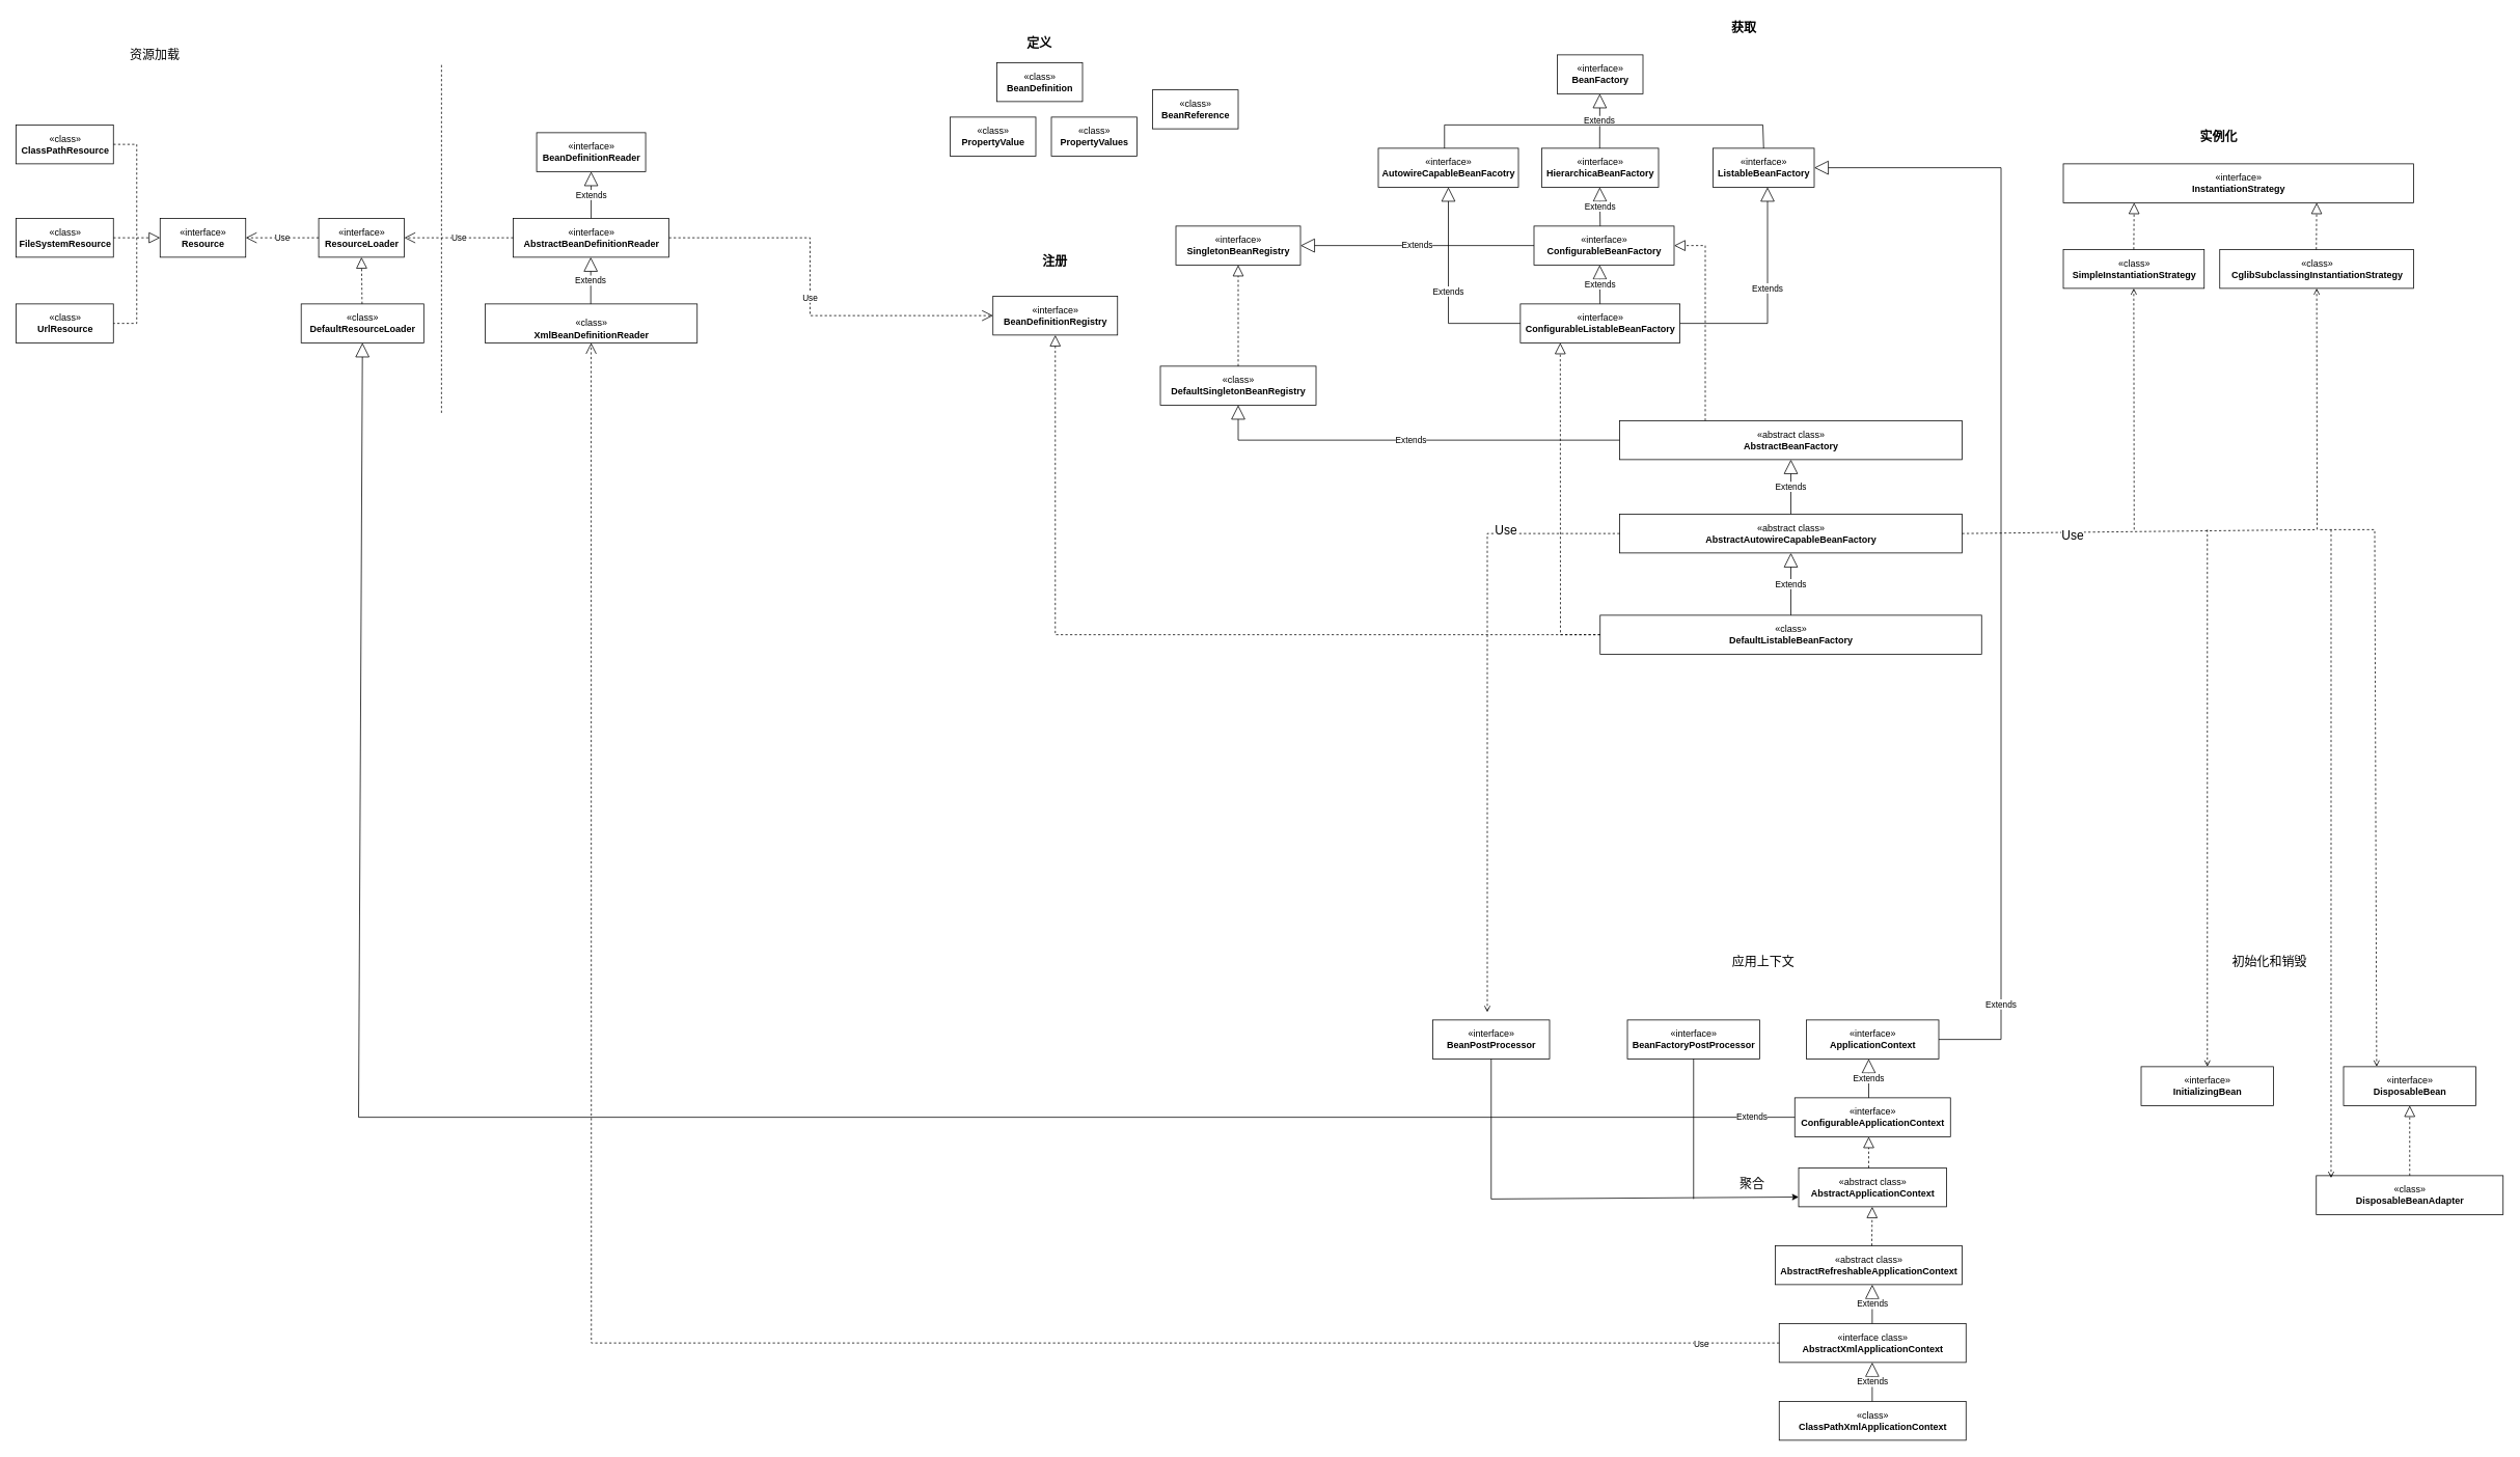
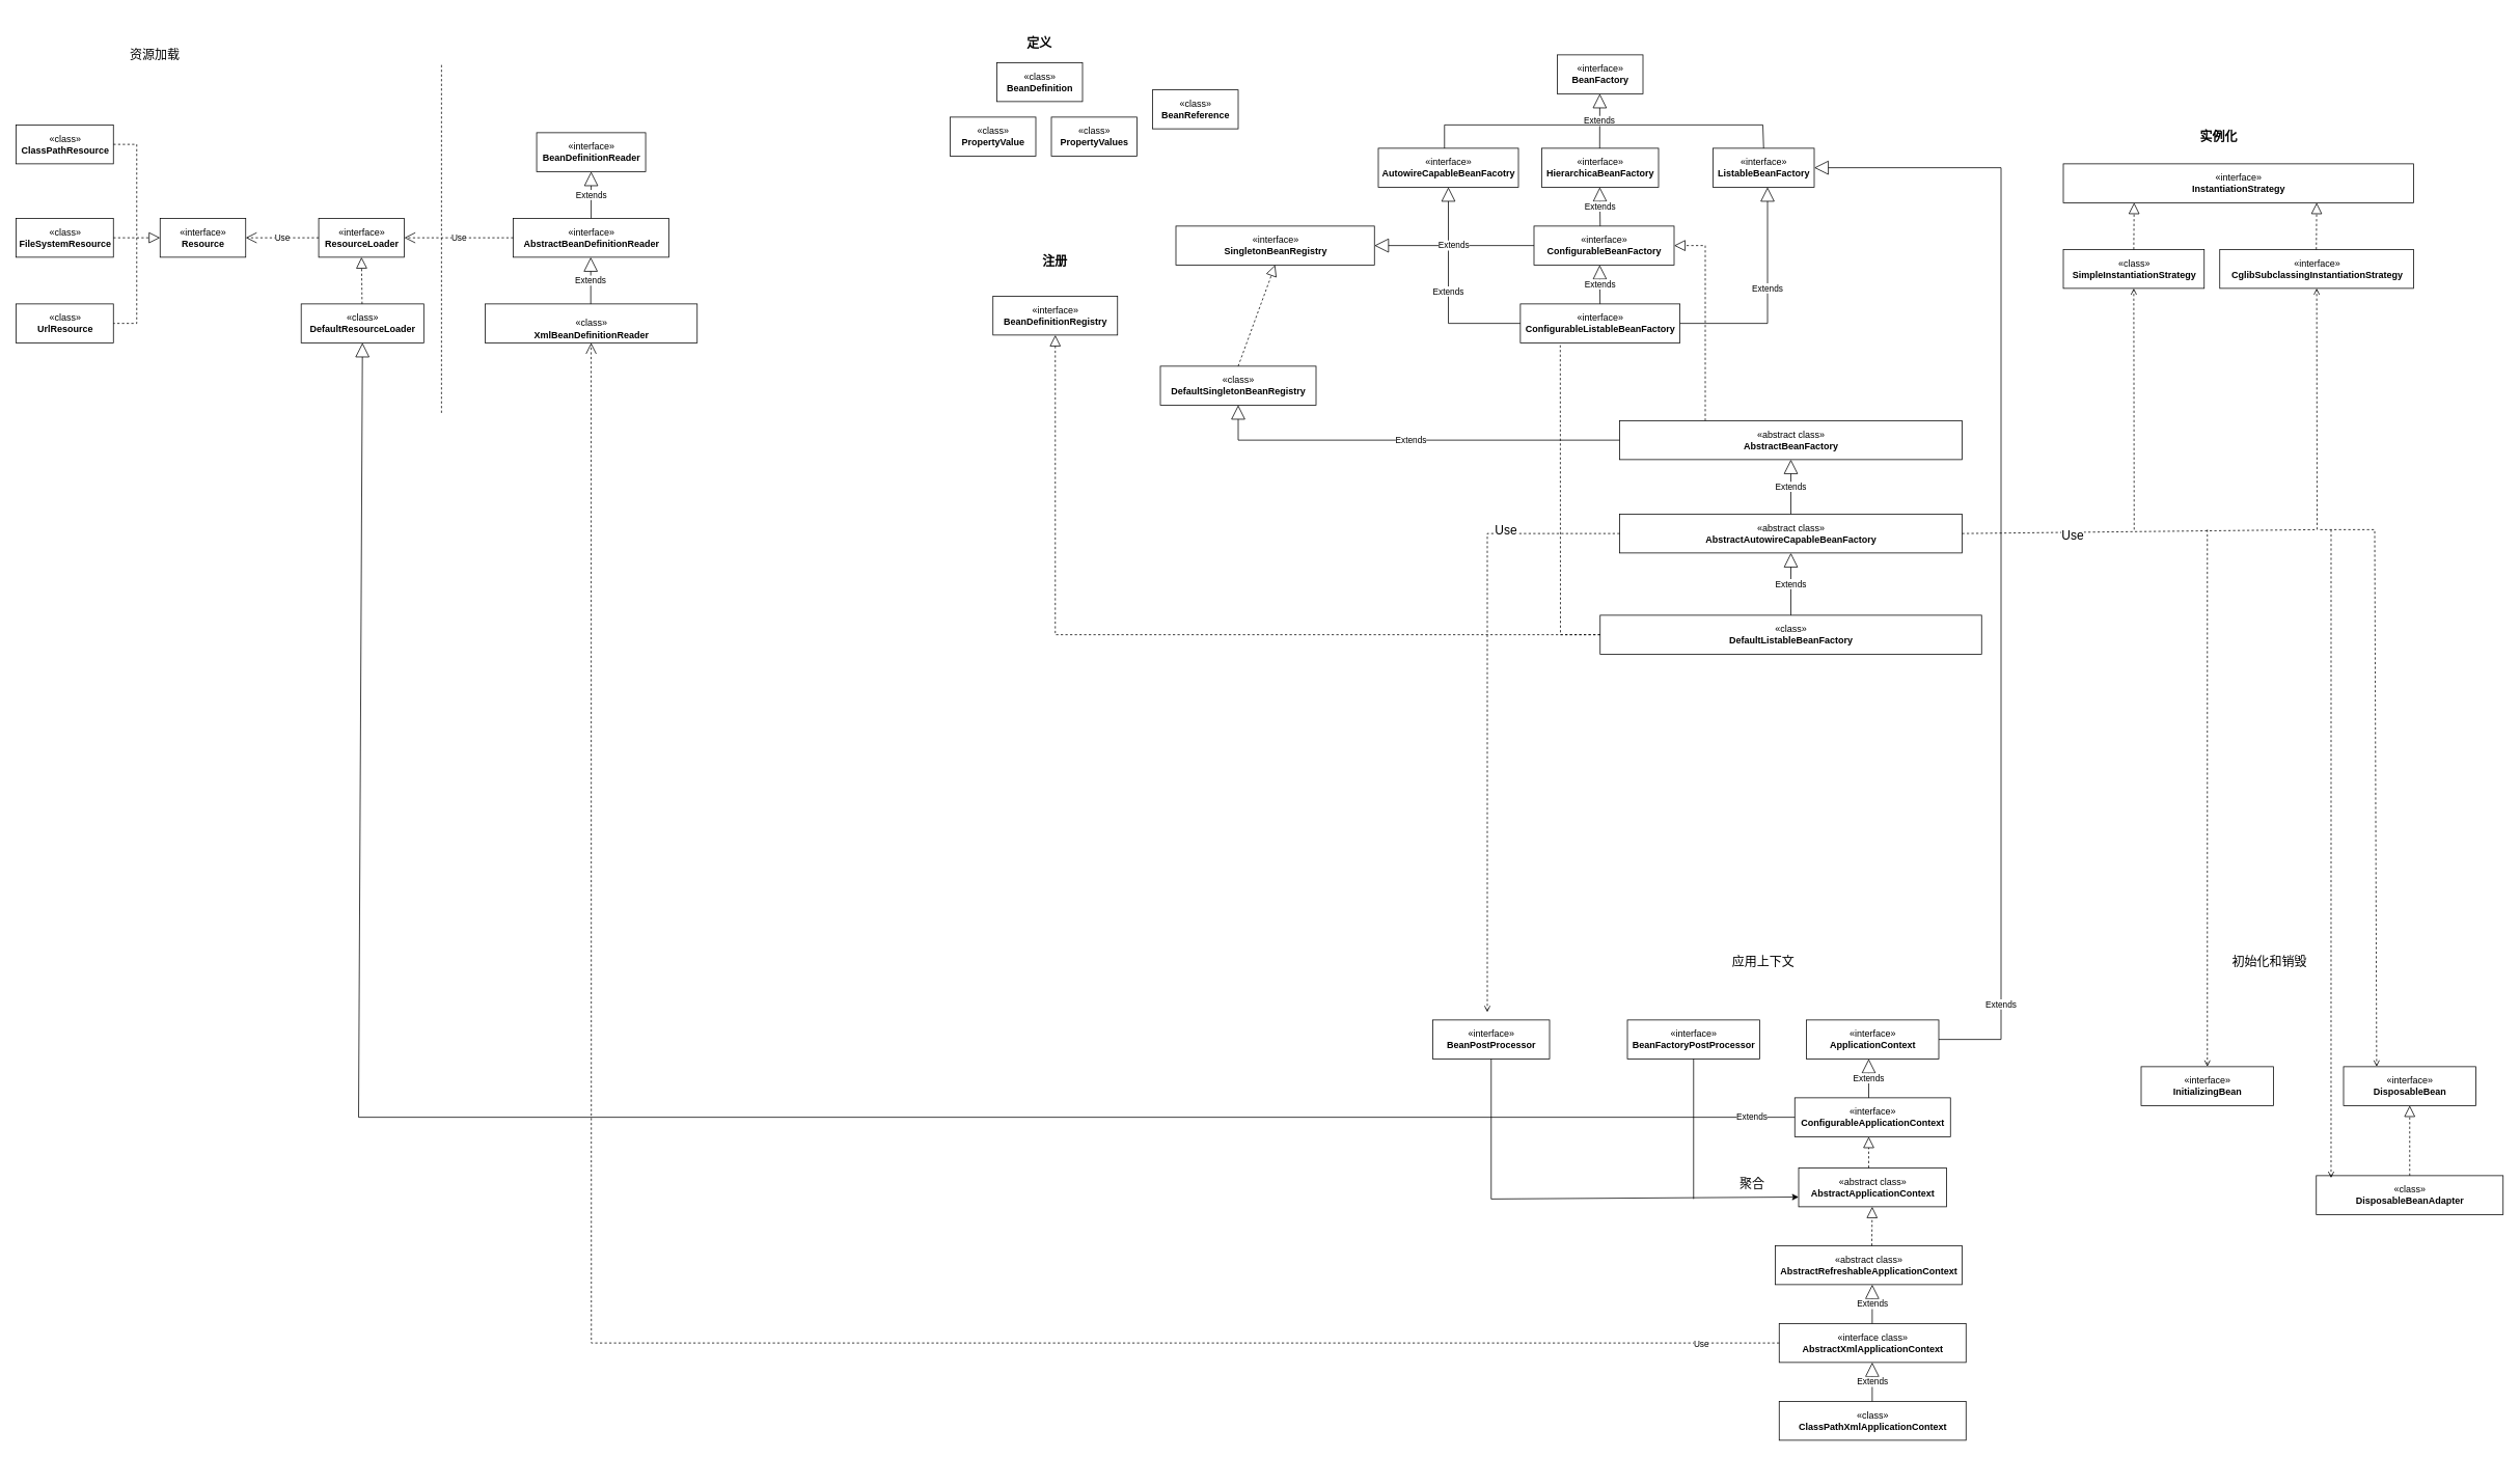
- <mxCell id="16" value="&lt;div style=&quot;&quot;&gt;&lt;pre style=&quot;&quot;&gt;&lt;b&gt;&lt;font style=&quot;font-size: 16px;&quot;&gt;获取&lt;/font&gt;&lt;/b&gt;&lt;/pre&gt;&lt;/div&gt;" style="text;html=1;strokeColor=none;fillColor=none;align=center;verticalAlign=middle;whiteSpace=wrap;rounded=0;" parent="1" vertex="1"><mxGeometry x="2210" y="20" width="60" height="30" as="geometry" /></mxCell>
- <mxCell id="7" value="«interface»&lt;br&gt;&lt;b&gt;SingletonBeanRegistry&lt;/b&gt;" style="html=1;" parent="1" vertex="1"><mxGeometry x="1510" y="290" width="160" height="50" as="geometry" /></mxCell>
+ <mxCell id="7" value="«interface»&lt;br&gt;&lt;b&gt;SingletonBeanRegistry&lt;/b&gt;" style="html=1;" parent="1" vertex="1"><mxGeometry x="1510" y="290" width="255" height="50" as="geometry" /></mxCell>
- <mxCell id="20" value="«class»&lt;br&gt;&lt;b&gt;CglibSubclassingInstantiationStrategy&lt;/b&gt;" style="html=1;" parent="1" vertex="1"><mxGeometry x="2851" y="320" width="249" height="50" as="geometry" /></mxCell>
+ <mxCell id="20" value="«interface»&lt;br&gt;&lt;b&gt;CglibSubclassingInstantiationStrategy&lt;/b&gt;" style="html=1;" parent="1" vertex="1"><mxGeometry x="2851" y="320" width="249" height="50" as="geometry" /></mxCell>
- <mxCell id="45" value="Use" style="endArrow=open;endSize=12;dashed=1;html=1;rounded=0;exitX=1;exitY=0.5;exitDx=0;exitDy=0;entryX=0;entryY=0.5;entryDx=0;entryDy=0;" parent="1" source="39" target="5" edge="1"><mxGeometry width="160" relative="1" as="geometry"><mxPoint x="1150" y="494.5" as="sourcePoint" /><mxPoint x="1276.25" y="495" as="targetPoint" /><Array as="points"><mxPoint x="1040" y="305" /><mxPoint x="1040" y="405" /></Array></mxGeometry></mxCell>
- <mxCell id="80" value="" style="endArrow=block;dashed=1;endFill=0;endSize=12;html=1;rounded=0;entryX=0.25;entryY=1;entryDx=0;entryDy=0;exitX=0;exitY=0.5;exitDx=0;exitDy=0;" parent="1" source="6" target="55" edge="1"><mxGeometry width="160" relative="1" as="geometry"><mxPoint x="2065" y="825" as="sourcePoint" /><mxPoint x="1365" y="440" as="targetPoint" /><Array as="points"><mxPoint x="2004" y="815" /></Array></mxGeometry></mxCell>
+ <mxCell id="80" value="" style="endArrow=none;dashed=1;endFill=0;endSize=12;html=1;rounded=0;entryX=0.25;entryY=1;entryDx=0;entryDy=0;exitX=0;exitY=0.5;exitDx=0;exitDy=0;" parent="1" source="6" target="55" edge="1"><mxGeometry width="160" relative="1" as="geometry"><mxPoint x="2065" y="825" as="sourcePoint" /><mxPoint x="1365" y="440" as="targetPoint" /><Array as="points"><mxPoint x="2004" y="815" /></Array></mxGeometry></mxCell>
